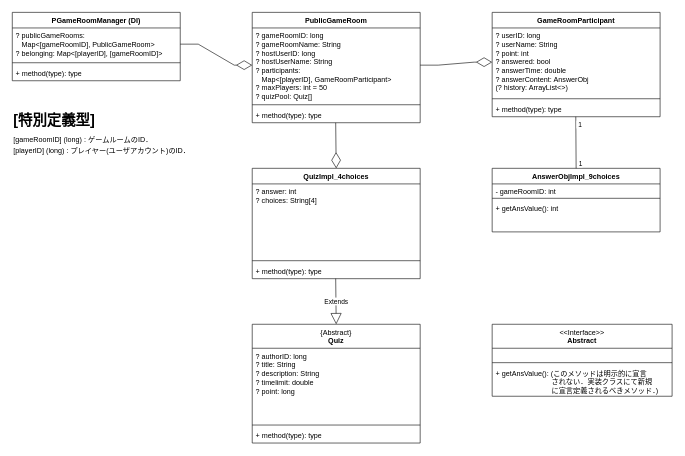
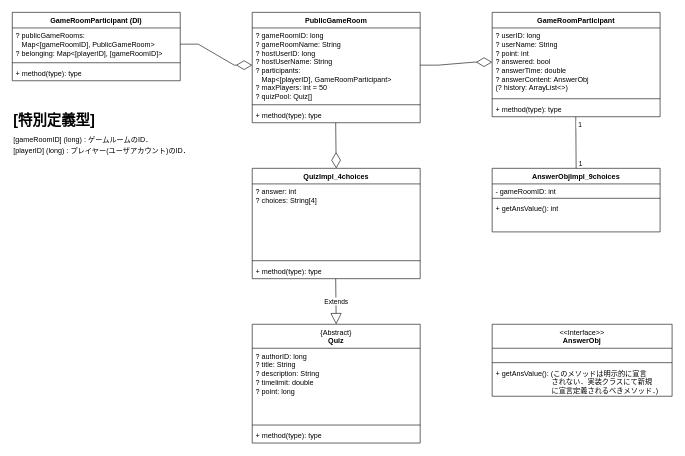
- <mxCell id="2" value="PGameRoomManager (DI)" style="swimlane;fontStyle=1;align=center;verticalAlign=top;childLayout=stackLayout;horizontal=1;startSize=26;horizontalStack=0;resizeParent=1;resizeParentMax=0;resizeLast=0;collapsible=1;marginBottom=0;whiteSpace=wrap;html=1;" parent="1" vertex="1"><mxGeometry x="20" y="20" width="280" height="114" as="geometry" /></mxCell>
+ <mxCell id="2" value="GameRoomParticipant (DI)" style="swimlane;fontStyle=1;align=center;verticalAlign=top;childLayout=stackLayout;horizontal=1;startSize=26;horizontalStack=0;resizeParent=1;resizeParentMax=0;resizeLast=0;collapsible=1;marginBottom=0;whiteSpace=wrap;html=1;" parent="1" vertex="1"><mxGeometry x="20" y="20" width="280" height="114" as="geometry" /></mxCell>
- <mxCell id="27" value="&lt;div&gt;&lt;span style=&quot;font-weight: 400;&quot;&gt;&amp;lt;&amp;lt;Interface&amp;gt;&amp;gt;&lt;/span&gt;&lt;/div&gt;Abstract" style="swimlane;fontStyle=1;align=center;verticalAlign=top;childLayout=stackLayout;horizontal=1;startSize=40;horizontalStack=0;resizeParent=1;resizeParentMax=0;resizeLast=0;collapsible=1;marginBottom=0;whiteSpace=wrap;html=1;" vertex="1" parent="1"><mxGeometry x="820" y="540" width="300" height="120" as="geometry" /></mxCell>
+ <mxCell id="27" value="&lt;div&gt;&lt;span style=&quot;font-weight: 400;&quot;&gt;&amp;lt;&amp;lt;Interface&amp;gt;&amp;gt;&lt;/span&gt;&lt;/div&gt;AnswerObj" style="swimlane;fontStyle=1;align=center;verticalAlign=top;childLayout=stackLayout;horizontal=1;startSize=40;horizontalStack=0;resizeParent=1;resizeParentMax=0;resizeLast=0;collapsible=1;marginBottom=0;whiteSpace=wrap;html=1;" vertex="1" parent="1"><mxGeometry x="820" y="540" width="300" height="120" as="geometry" /></mxCell>
